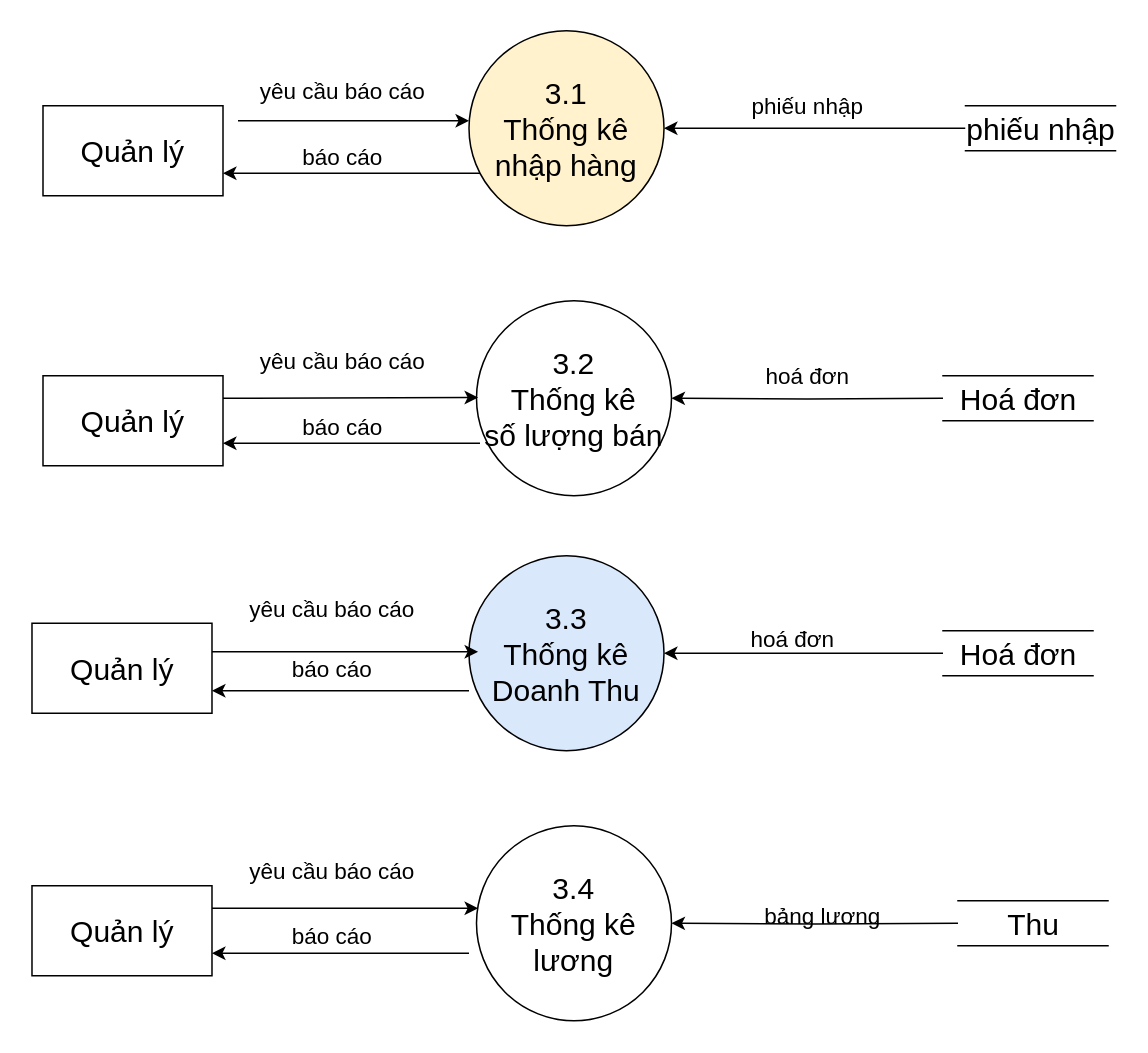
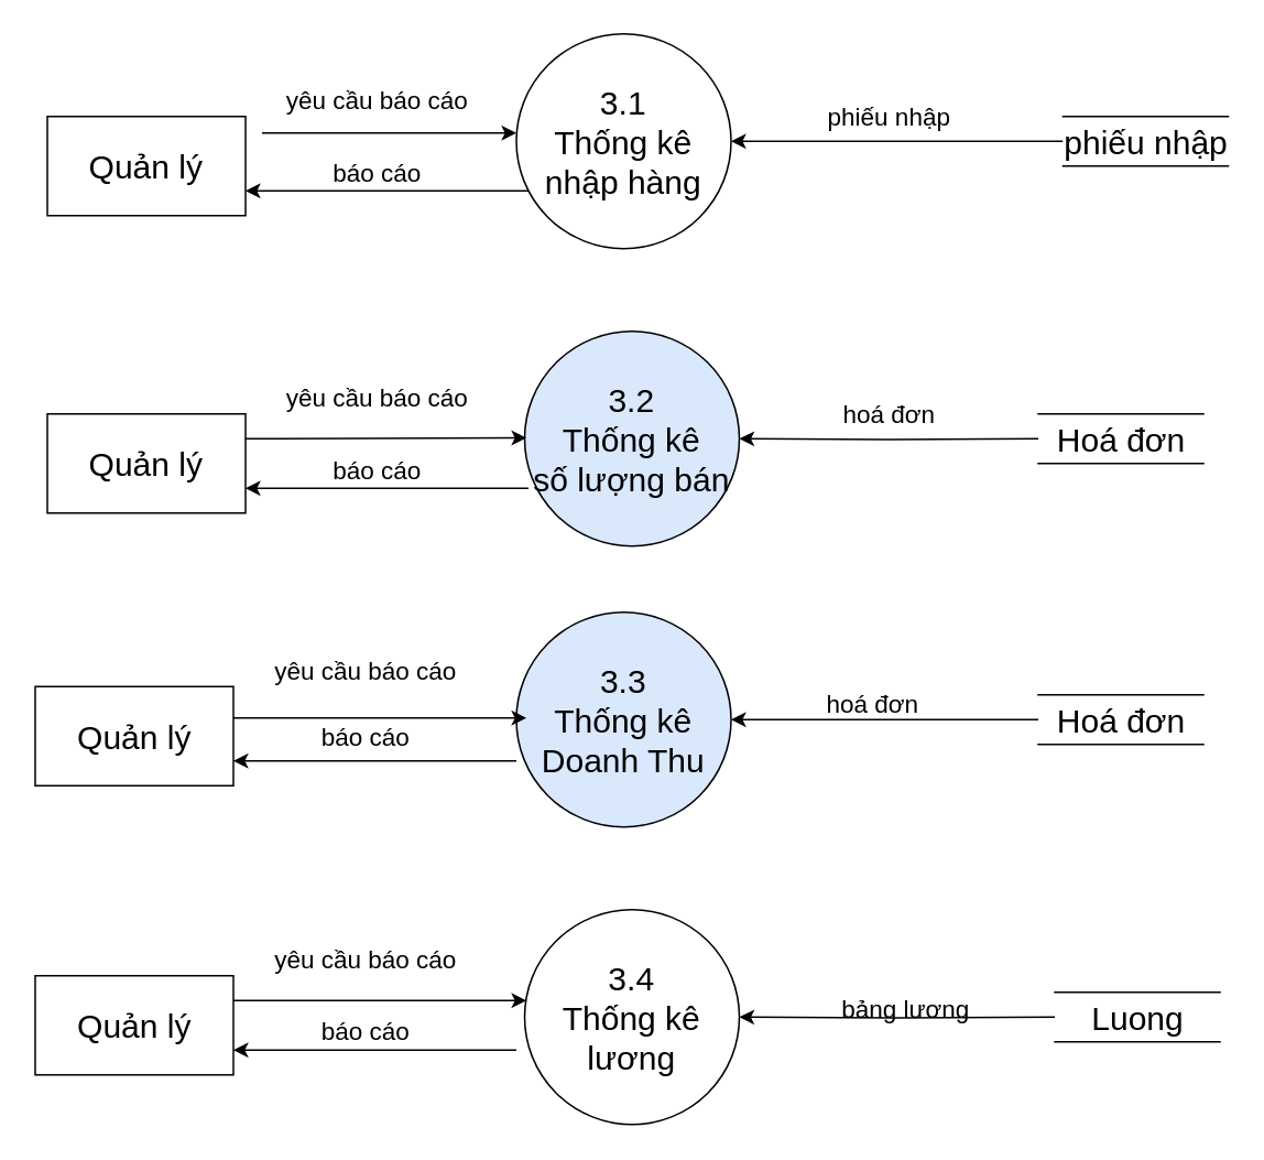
- <mxCell id="4" value="&lt;font style=&quot;font-size: 20px&quot;&gt;3.1&lt;br&gt;Thống kê&lt;br&gt;nhập hàng&lt;br&gt;&lt;/font&gt;" style="ellipse;whiteSpace=wrap;html=1;aspect=fixed;fillColor=#fff2cc;" parent="1" vertex="1"><mxGeometry x="312" y="20" width="130" height="130" as="geometry" /></mxCell>
+ <mxCell id="4" value="&lt;font style=&quot;font-size: 20px&quot;&gt;3.1&lt;br&gt;Thống kê&lt;br&gt;nhập hàng&lt;br&gt;&lt;/font&gt;" style="ellipse;whiteSpace=wrap;html=1;aspect=fixed;" parent="1" vertex="1"><mxGeometry x="312" y="20" width="130" height="130" as="geometry" /></mxCell>
- <mxCell id="5" value="&lt;font style=&quot;font-size: 20px&quot;&gt;3.2&lt;br&gt;Thống kê&lt;br&gt;số lượng bán&lt;br&gt;&lt;/font&gt;" style="ellipse;whiteSpace=wrap;html=1;aspect=fixed;" parent="1" vertex="1"><mxGeometry x="317" y="200" width="130" height="130" as="geometry" /></mxCell>
+ <mxCell id="5" value="&lt;font style=&quot;font-size: 20px&quot;&gt;3.2&lt;br&gt;Thống kê&lt;br&gt;số lượng bán&lt;br&gt;&lt;/font&gt;" style="ellipse;whiteSpace=wrap;html=1;aspect=fixed;fillColor=#dae8fc;" parent="1" vertex="1"><mxGeometry x="317" y="200" width="130" height="130" as="geometry" /></mxCell>
- <mxCell id="34" value="&lt;span style=&quot;font-size: 20px&quot;&gt;Thu&lt;/span&gt;" style="html=1;dashed=0;whitespace=wrap;shape=partialRectangle;right=0;left=0;" vertex="1" parent="1"><mxGeometry x="638" y="600" width="100" height="30" as="geometry" /></mxCell>
+ <mxCell id="34" value="&lt;span style=&quot;font-size: 20px&quot;&gt;Luong&lt;/span&gt;" style="html=1;dashed=0;whitespace=wrap;shape=partialRectangle;right=0;left=0;" vertex="1" parent="1"><mxGeometry x="638" y="600" width="100" height="30" as="geometry" /></mxCell>
